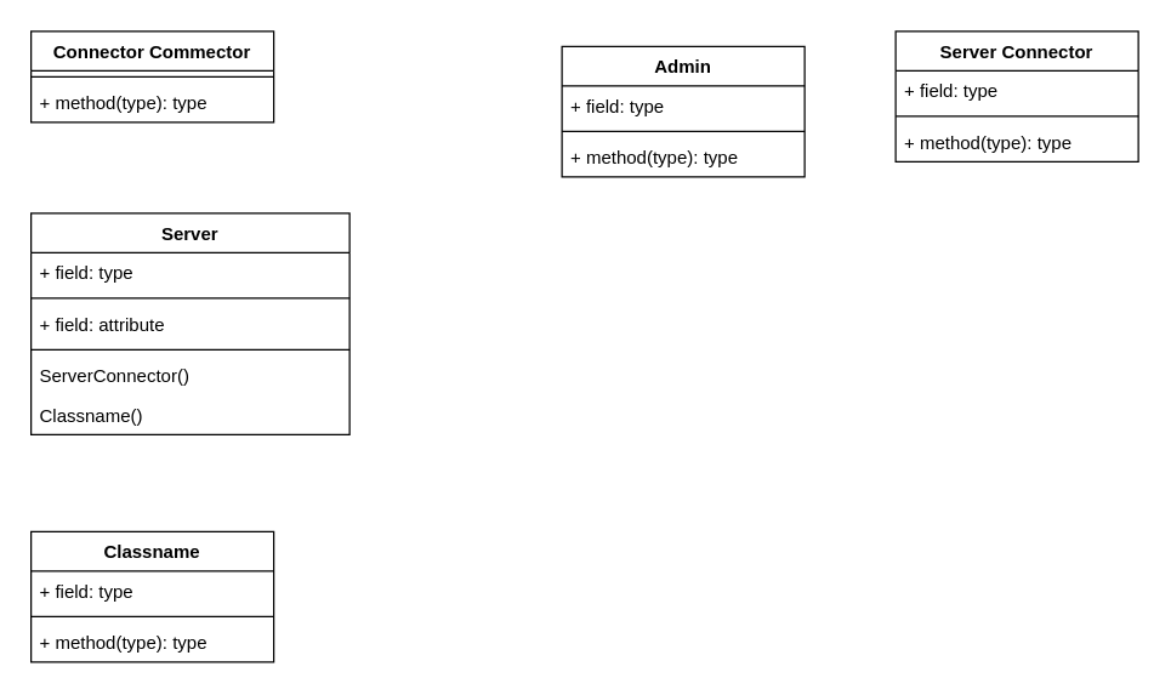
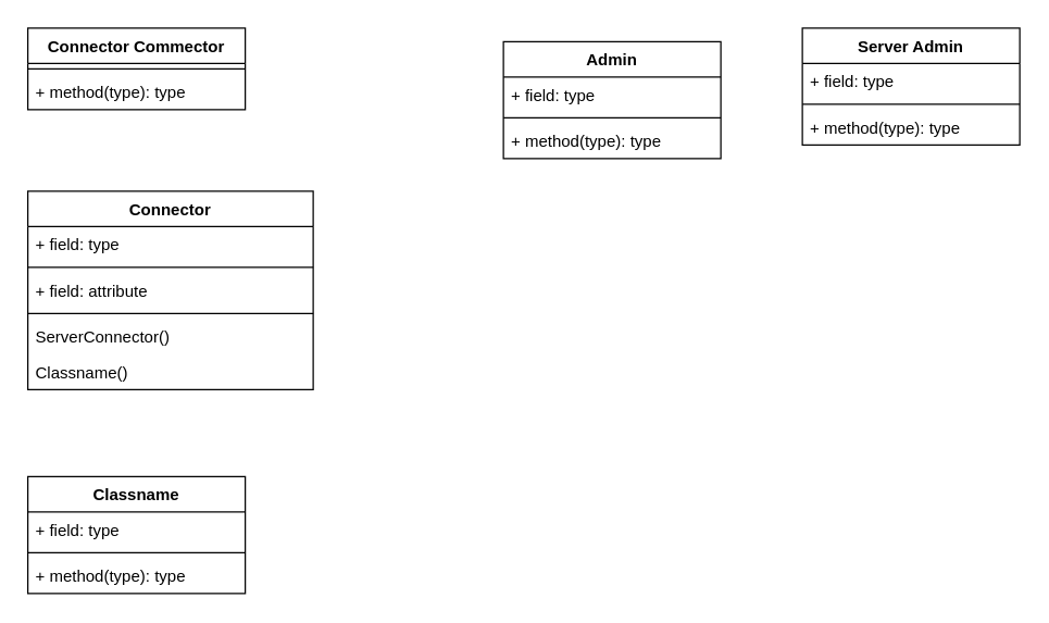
- <mxCell id="16" value="Server Connector" style="swimlane;fontStyle=1;align=center;verticalAlign=top;childLayout=stackLayout;horizontal=1;startSize=26;horizontalStack=0;resizeParent=1;resizeParentMax=0;resizeLast=0;collapsible=1;marginBottom=0;" vertex="1" parent="1"><mxGeometry x="590" y="20" width="160" height="86" as="geometry" /></mxCell>
+ <mxCell id="16" value="Server Admin" style="swimlane;fontStyle=1;align=center;verticalAlign=top;childLayout=stackLayout;horizontal=1;startSize=26;horizontalStack=0;resizeParent=1;resizeParentMax=0;resizeLast=0;collapsible=1;marginBottom=0;" vertex="1" parent="1"><mxGeometry x="590" y="20" width="160" height="86" as="geometry" /></mxCell>
- <mxCell id="2" value="Server" style="swimlane;fontStyle=1;align=center;verticalAlign=top;childLayout=stackLayout;horizontal=1;startSize=26;horizontalStack=0;resizeParent=1;resizeParentMax=0;resizeLast=0;collapsible=1;marginBottom=0;" vertex="1" parent="1"><mxGeometry x="20" y="140" width="210" height="146" as="geometry" /></mxCell>
+ <mxCell id="2" value="Connector" style="swimlane;fontStyle=1;align=center;verticalAlign=top;childLayout=stackLayout;horizontal=1;startSize=26;horizontalStack=0;resizeParent=1;resizeParentMax=0;resizeLast=0;collapsible=1;marginBottom=0;" vertex="1" parent="1"><mxGeometry x="20" y="140" width="210" height="146" as="geometry" /></mxCell>
